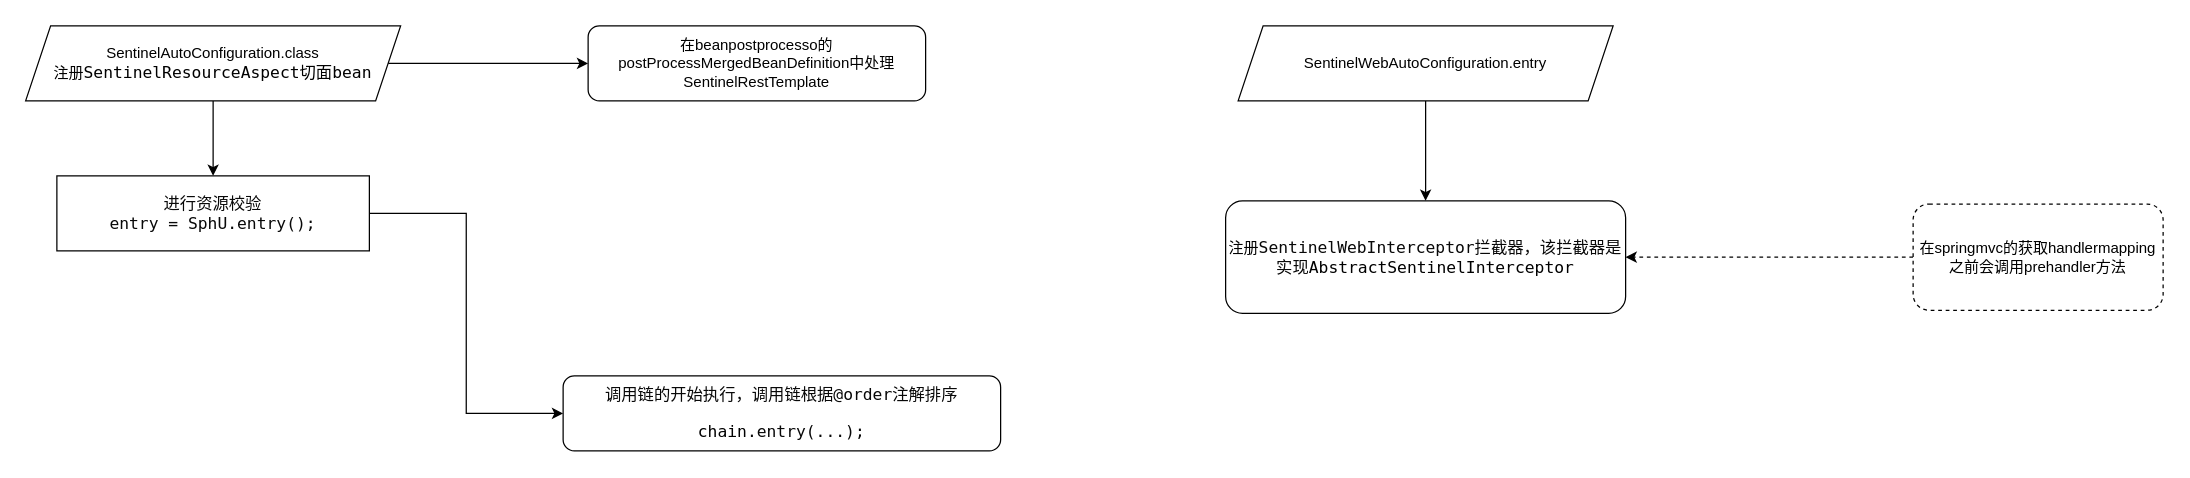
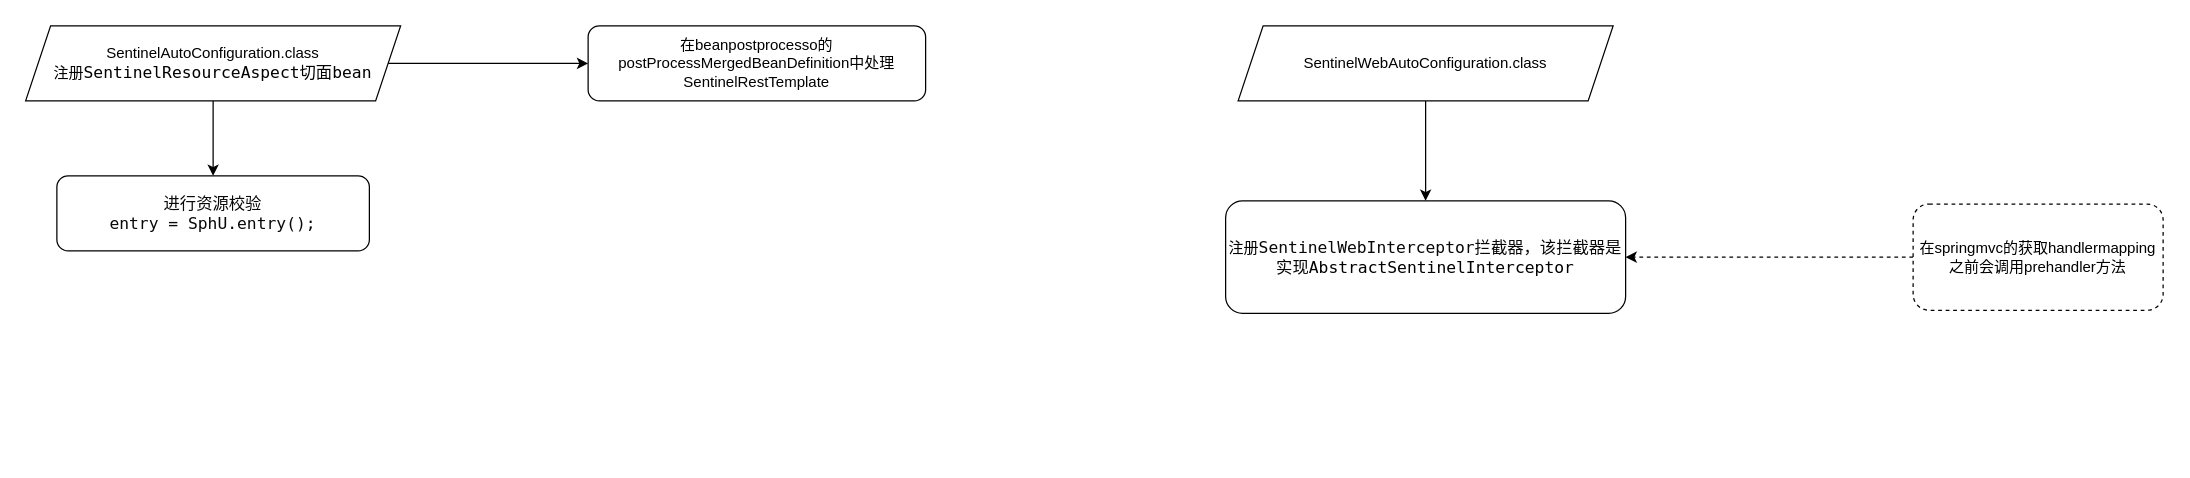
- <mxCell id="9" value="SentinelWebAutoConfiguration.entry" style="shape=parallelogram;perimeter=parallelogramPerimeter;whiteSpace=wrap;html=1;fixedSize=1;" vertex="1" parent="1"><mxGeometry x="990" y="20" width="300" height="60" as="geometry" /></mxCell>
+ <mxCell id="9" value="SentinelWebAutoConfiguration.class" style="shape=parallelogram;perimeter=parallelogramPerimeter;whiteSpace=wrap;html=1;fixedSize=1;" vertex="1" parent="1"><mxGeometry x="990" y="20" width="300" height="60" as="geometry" /></mxCell>
- <mxCell id="6" value="&lt;pre style=&quot;background-color: rgb(255 , 255 , 255)&quot;&gt;&lt;font color=&quot;#080808&quot; face=&quot;jetbrains mono, monospace&quot;&gt;&lt;span style=&quot;font-size: 13.067px&quot;&gt;进行资源校验&lt;br/&gt;entry = SphU.entry();&lt;/span&gt;&lt;/font&gt;&lt;font face=&quot;jetbrains mono, monospace&quot;&gt;&lt;span style=&quot;font-size: 9.8pt&quot;&gt;&lt;br&gt;&lt;/span&gt;&lt;/font&gt;&lt;/pre&gt;" style="whiteSpace=wrap;html=1;rounded=0;" vertex="1" parent="1"><mxGeometry x="45" y="140" width="250" height="60" as="geometry" /></mxCell>
+ <mxCell id="6" value="&lt;pre style=&quot;background-color: rgb(255 , 255 , 255)&quot;&gt;&lt;font color=&quot;#080808&quot; face=&quot;jetbrains mono, monospace&quot;&gt;&lt;span style=&quot;font-size: 13.067px&quot;&gt;进行资源校验&lt;br/&gt;entry = SphU.entry();&lt;/span&gt;&lt;/font&gt;&lt;font face=&quot;jetbrains mono, monospace&quot;&gt;&lt;span style=&quot;font-size: 9.8pt&quot;&gt;&lt;br&gt;&lt;/span&gt;&lt;/font&gt;&lt;/pre&gt;" style="rounded=1;whiteSpace=wrap;html=1;" vertex="1" parent="1"><mxGeometry x="45" y="140" width="250" height="60" as="geometry" /></mxCell>
- <mxCell id="5" style="edgeStyle=orthogonalEdgeStyle;rounded=0;orthogonalLoop=1;jettySize=auto;html=1;exitX=1;exitY=0.5;exitDx=0;exitDy=0;entryX=0;entryY=0.5;entryDx=0;entryDy=0;" edge="1" parent="1" source="6" target="13"><mxGeometry relative="1" as="geometry" /></mxCell>
- <mxCell id="13" value="&lt;pre style=&quot;background-color: rgb(255 , 255 , 255)&quot;&gt;&lt;font face=&quot;jetbrains mono, monospace&quot; color=&quot;#080808&quot; style=&quot;font-size: 13.067px&quot;&gt;调用链的开始执行，调用链根据@order注解排序&lt;/font&gt;&lt;/pre&gt;&lt;pre style=&quot;background-color: rgb(255 , 255 , 255)&quot;&gt;&lt;pre style=&quot;color: rgb(8 , 8 , 8) ; font-family: &amp;#34;jetbrains mono&amp;#34; , monospace ; font-size: 9.8pt&quot;&gt;&lt;span style=&quot;color: #000000&quot;&gt;chain&lt;/span&gt;.entry(...);&lt;/pre&gt;&lt;/pre&gt;" style="rounded=1;whiteSpace=wrap;html=1;" vertex="1" parent="1"><mxGeometry x="450" y="300" width="350" height="60" as="geometry" /></mxCell>
